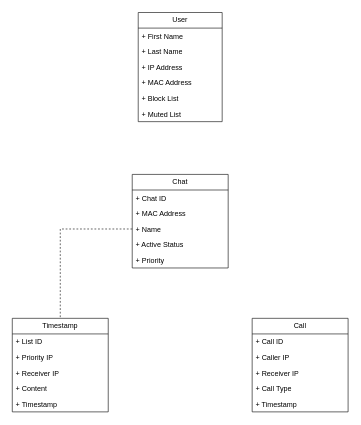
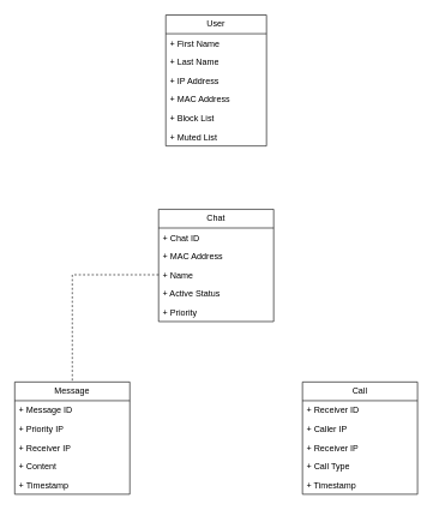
- <mxCell id="15" value="Timestamp" style="swimlane;fontStyle=0;childLayout=stackLayout;horizontal=1;startSize=26;fillColor=none;horizontalStack=0;resizeParent=1;resizeParentMax=0;resizeLast=0;collapsible=1;marginBottom=0;whiteSpace=wrap;html=1;" vertex="1" parent="1"><mxGeometry x="20" y="530" width="160" height="156" as="geometry"><mxRectangle x="150" y="110" width="100" height="30" as="alternateBounds" /></mxGeometry></mxCell>
+ <mxCell id="15" value="Message" style="swimlane;fontStyle=0;childLayout=stackLayout;horizontal=1;startSize=26;fillColor=none;horizontalStack=0;resizeParent=1;resizeParentMax=0;resizeLast=0;collapsible=1;marginBottom=0;whiteSpace=wrap;html=1;" vertex="1" parent="1"><mxGeometry x="20" y="530" width="160" height="156" as="geometry"><mxRectangle x="150" y="110" width="100" height="30" as="alternateBounds" /></mxGeometry></mxCell>
- <mxCell id="16" value="+ List ID" style="text;strokeColor=none;fillColor=none;align=left;verticalAlign=top;spacingLeft=4;spacingRight=4;overflow=hidden;rotatable=0;points=[[0,0.5],[1,0.5]];portConstraint=eastwest;whiteSpace=wrap;html=1;" vertex="1" parent="15"><mxGeometry y="26" width="160" height="26" as="geometry" /></mxCell>
+ <mxCell id="16" value="+ Message ID" style="text;strokeColor=none;fillColor=none;align=left;verticalAlign=top;spacingLeft=4;spacingRight=4;overflow=hidden;rotatable=0;points=[[0,0.5],[1,0.5]];portConstraint=eastwest;whiteSpace=wrap;html=1;" vertex="1" parent="15"><mxGeometry y="26" width="160" height="26" as="geometry" /></mxCell>
- <mxCell id="23" value="+ Call ID" style="text;strokeColor=none;fillColor=none;align=left;verticalAlign=top;spacingLeft=4;spacingRight=4;overflow=hidden;rotatable=0;points=[[0,0.5],[1,0.5]];portConstraint=eastwest;whiteSpace=wrap;html=1;" vertex="1" parent="22"><mxGeometry y="26" width="160" height="26" as="geometry" /></mxCell>
+ <mxCell id="23" value="+ Receiver ID" style="text;strokeColor=none;fillColor=none;align=left;verticalAlign=top;spacingLeft=4;spacingRight=4;overflow=hidden;rotatable=0;points=[[0,0.5],[1,0.5]];portConstraint=eastwest;whiteSpace=wrap;html=1;" vertex="1" parent="22"><mxGeometry y="26" width="160" height="26" as="geometry" /></mxCell>
